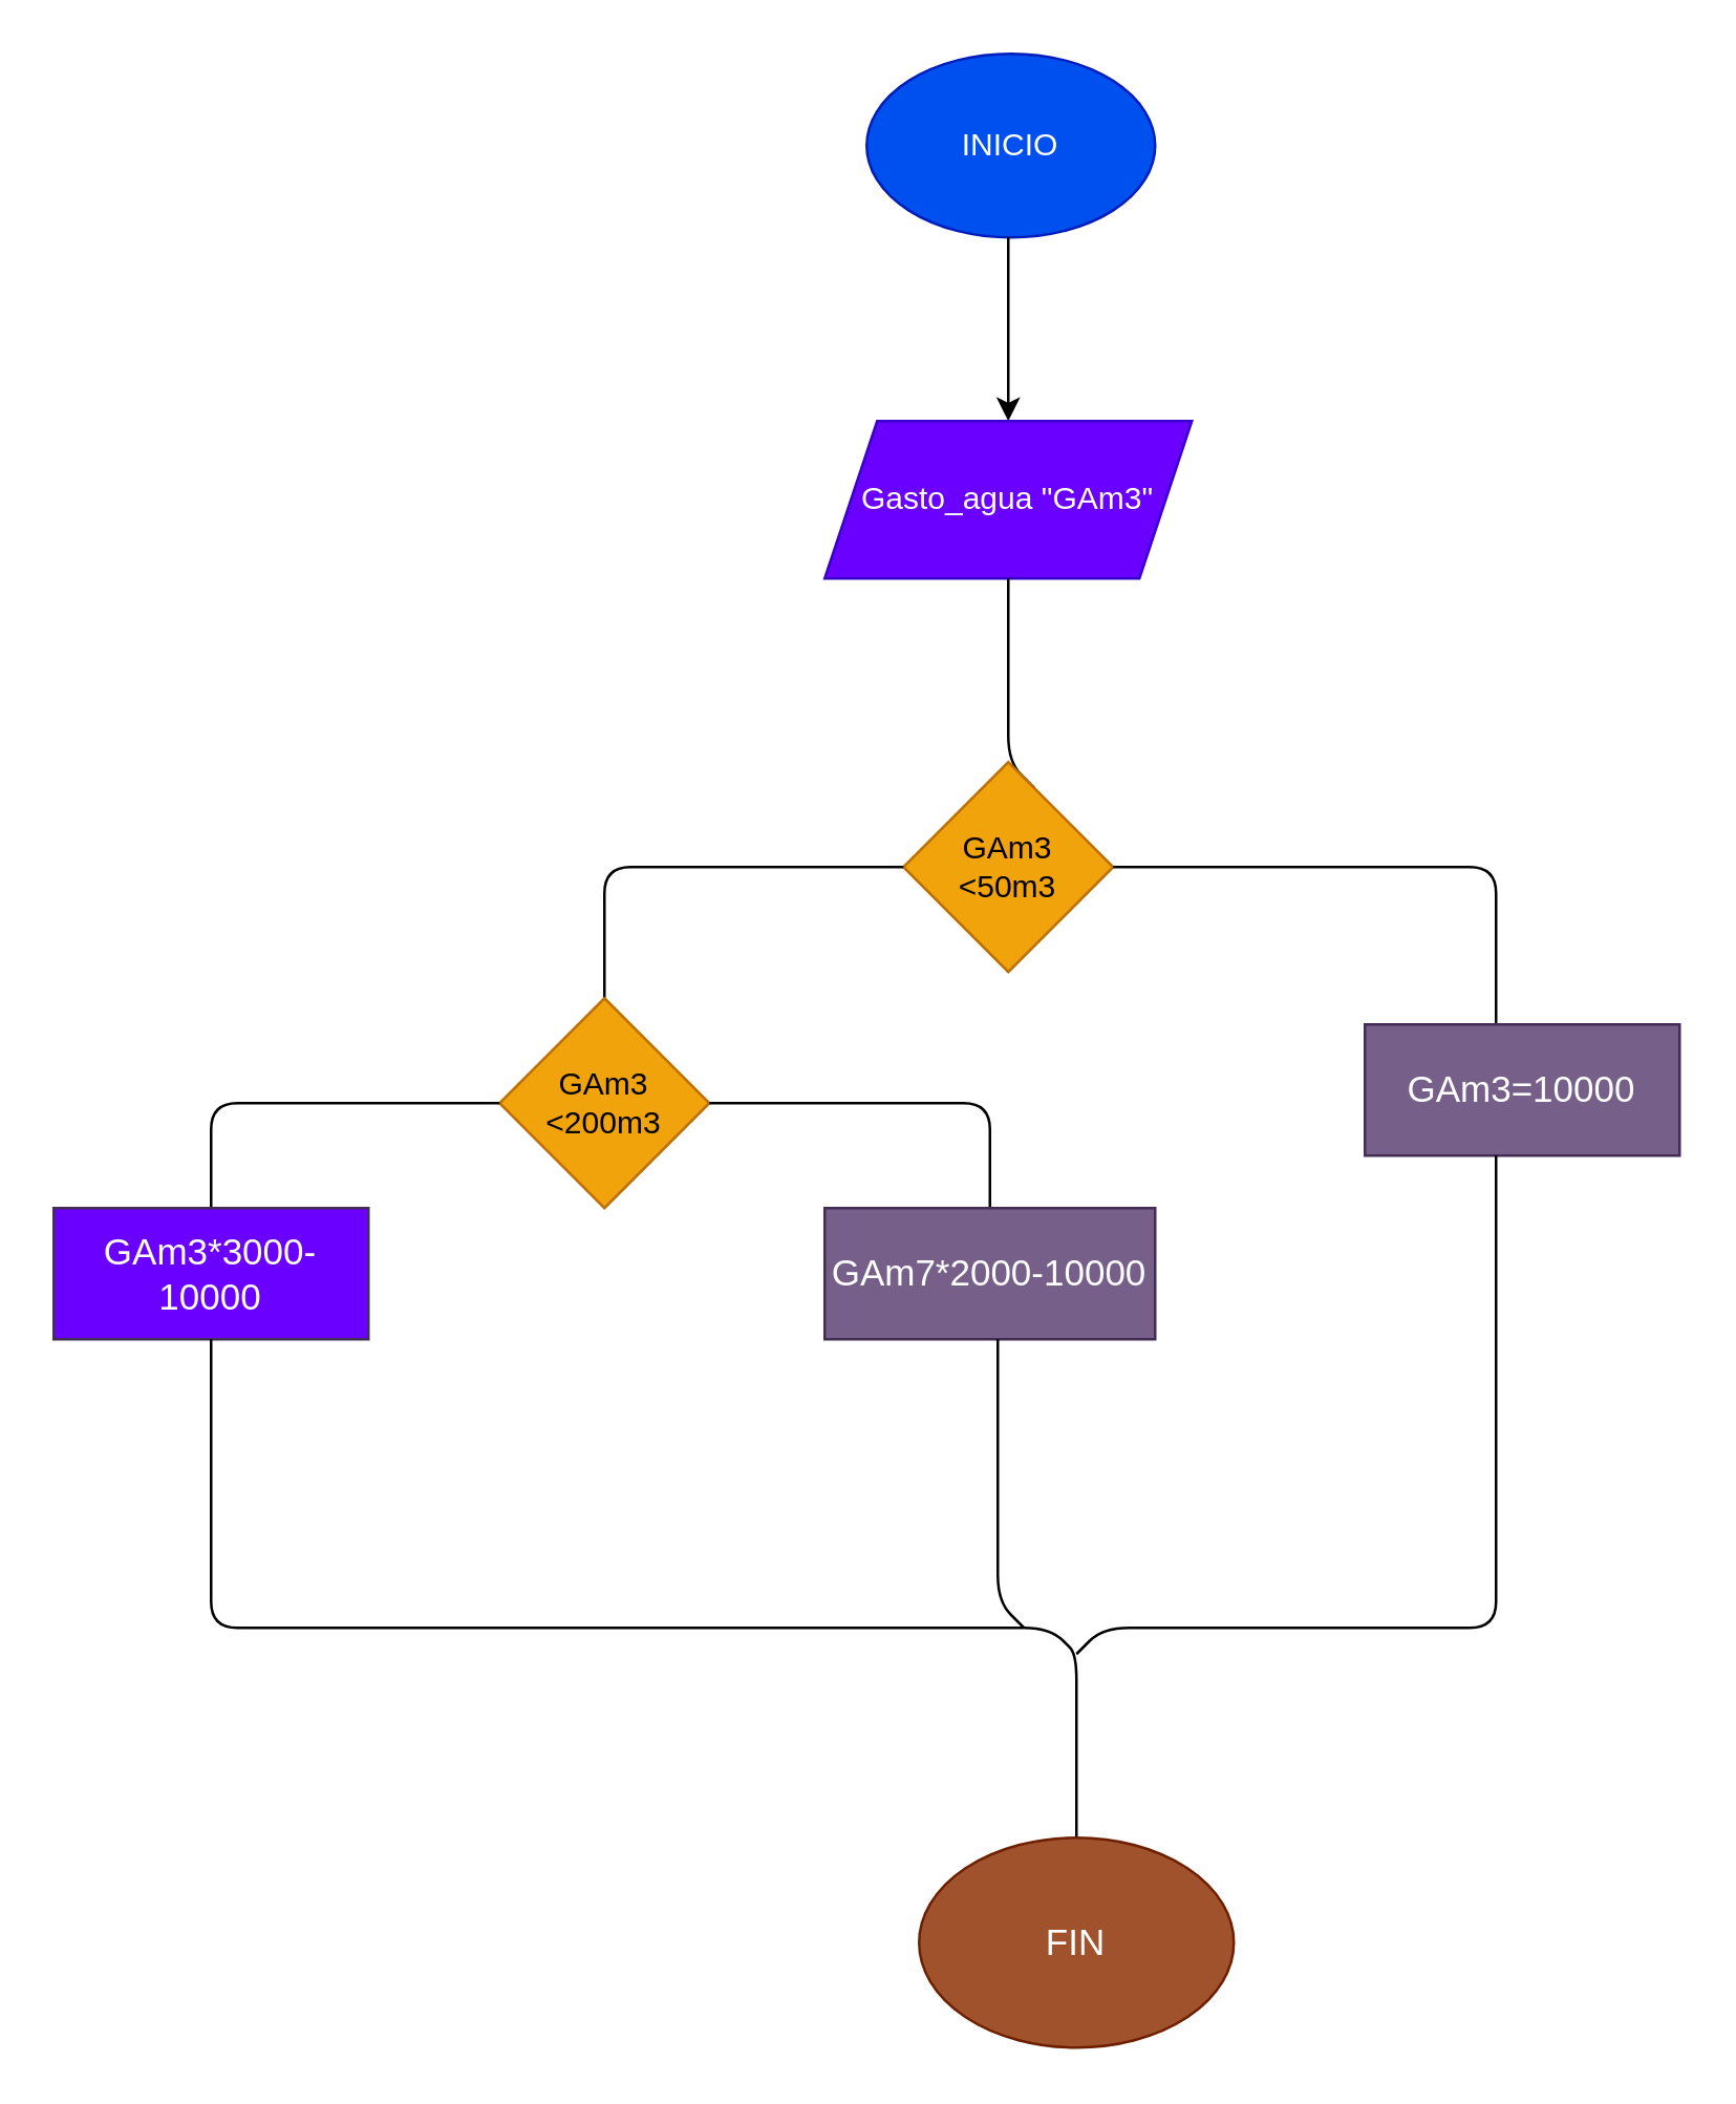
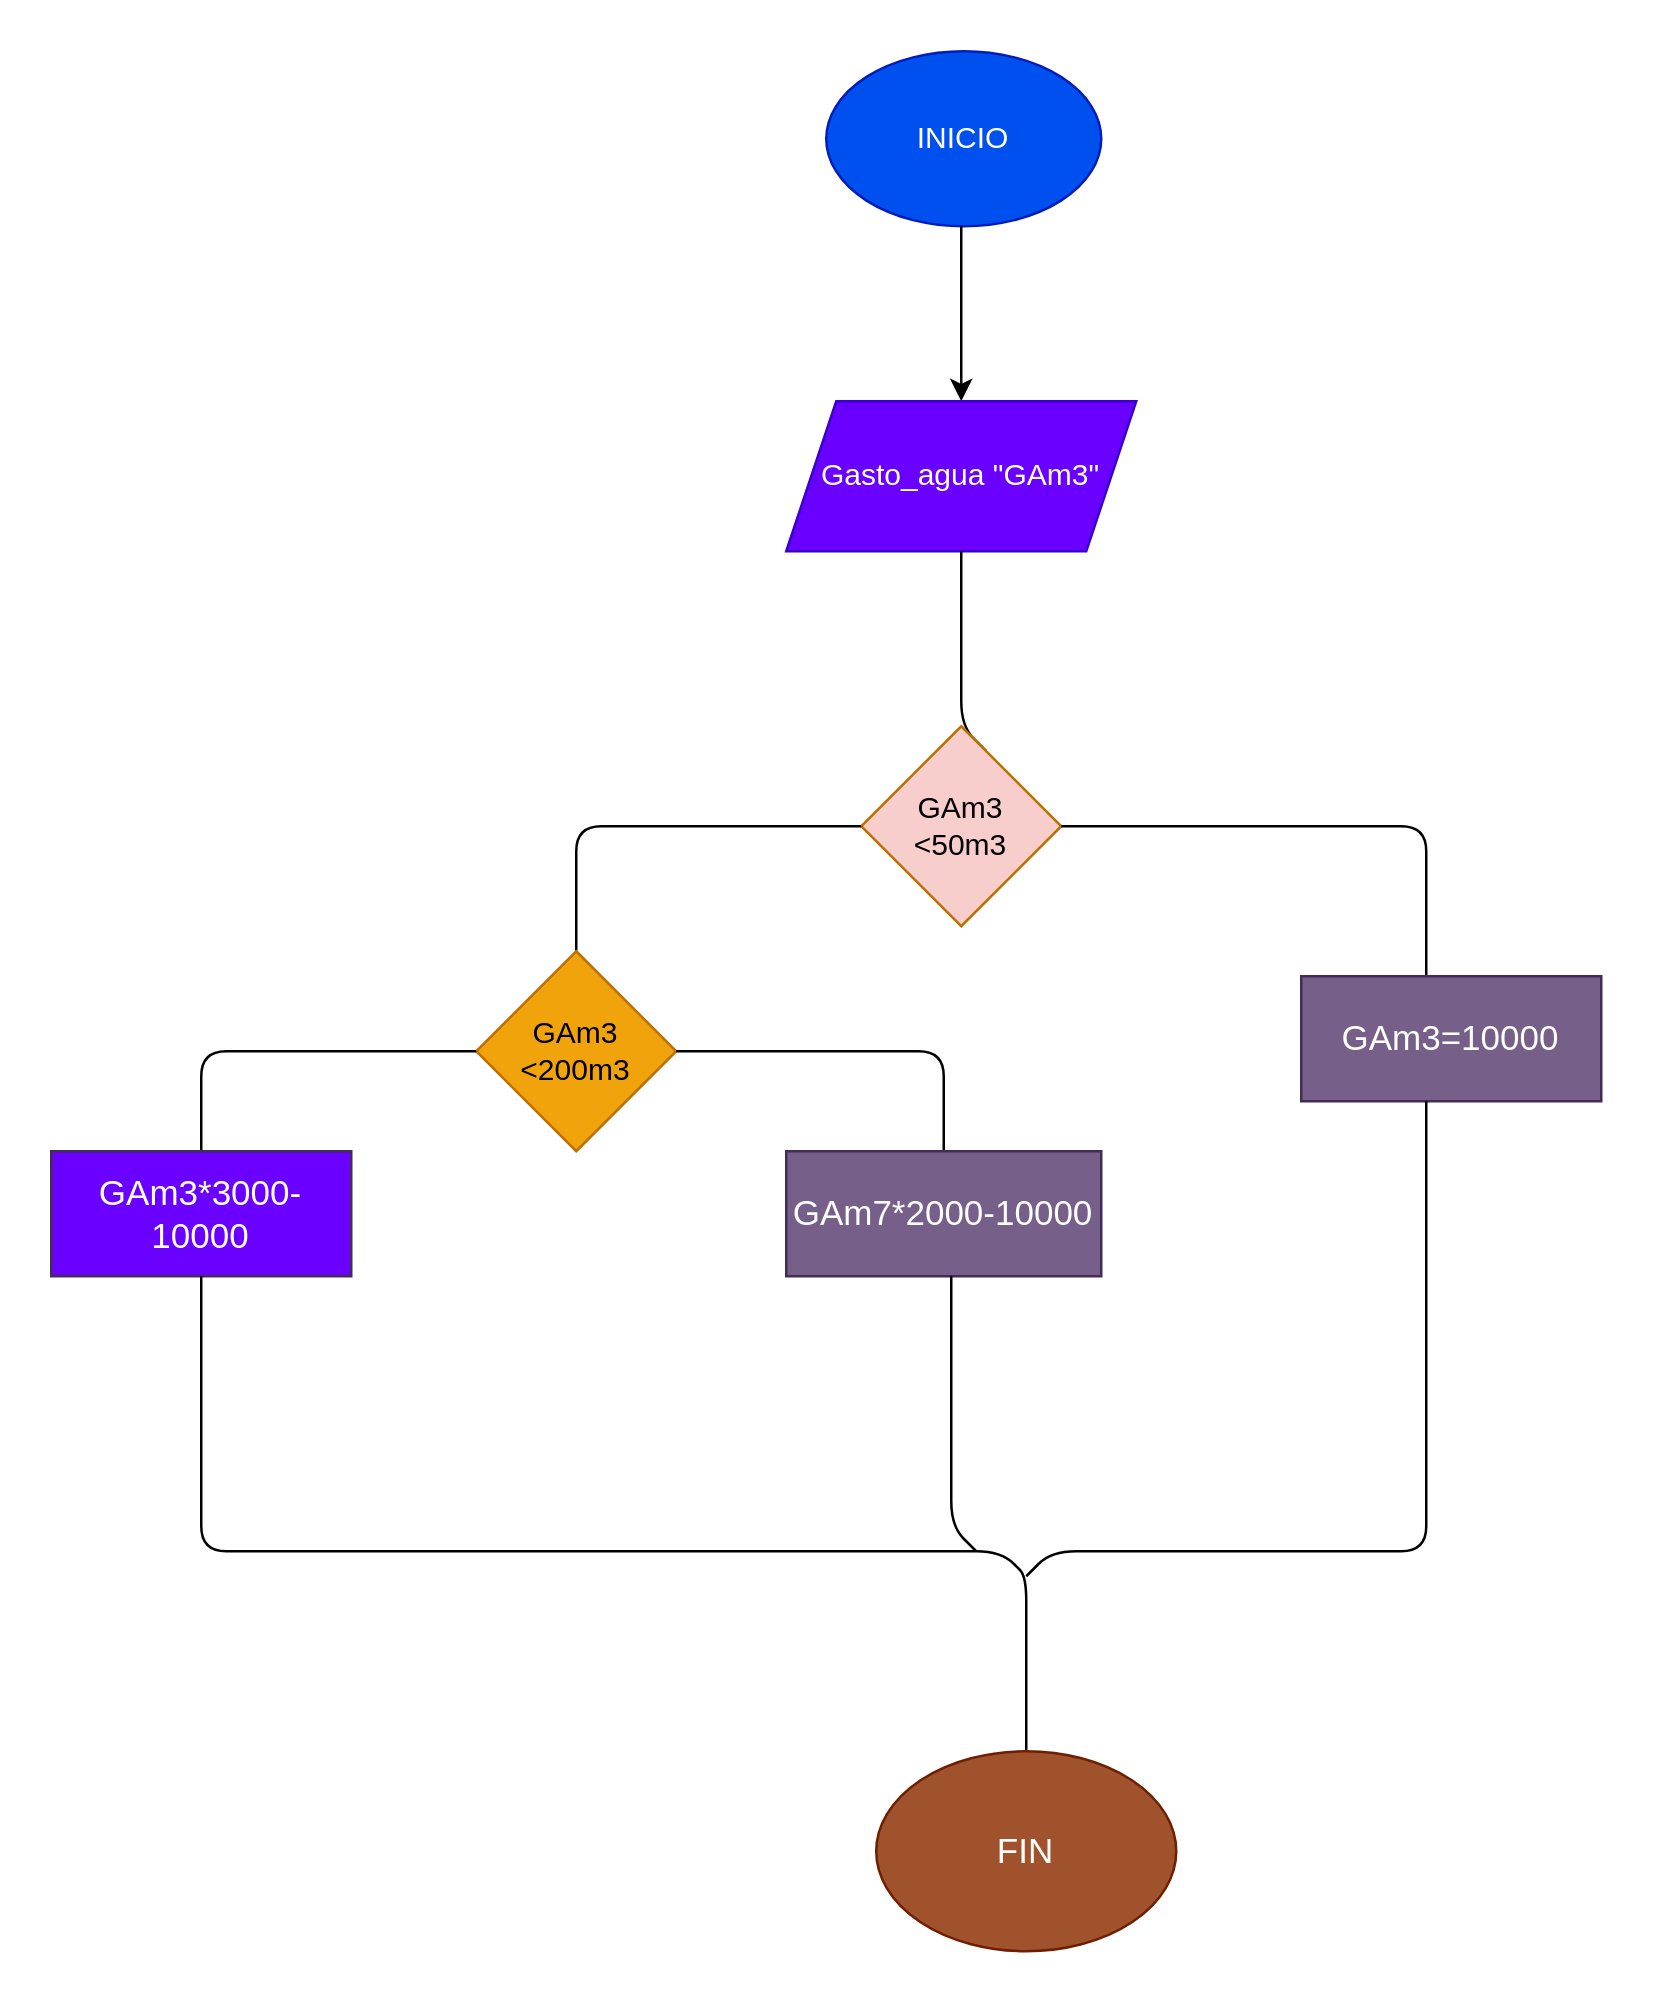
- <mxCell id="6" value="GAm3&lt;br&gt;&amp;lt;50m3" style="rhombus;whiteSpace=wrap;html=1;fillColor=#f0a30a;fontColor=#000000;strokeColor=#BD7000;" vertex="1" parent="1"><mxGeometry x="344" y="290" width="80" height="80" as="geometry" /></mxCell>
+ <mxCell id="6" value="GAm3&lt;br&gt;&amp;lt;50m3" style="rhombus;whiteSpace=wrap;html=1;fillColor=#f8cecc;fontColor=#000000;strokeColor=#BD7000;" vertex="1" parent="1"><mxGeometry x="344" y="290" width="80" height="80" as="geometry" /></mxCell>
